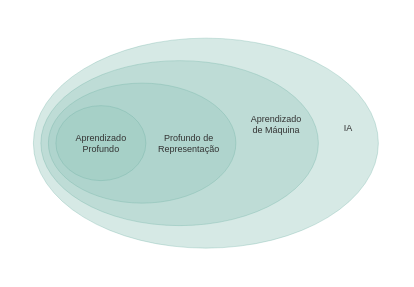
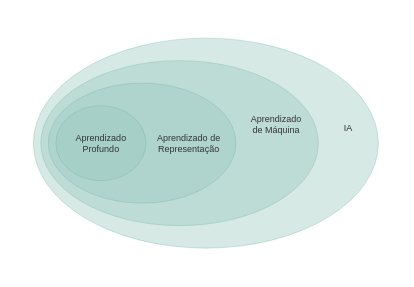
- <mxCell id="9" value="Profundo de Representação" style="text;html=1;strokeColor=none;fillColor=none;align=center;verticalAlign=middle;whiteSpace=wrap;rounded=0;fontFamily=Helvetica;fontStyle=0;fontColor=#333333;" vertex="1" parent="1"><mxGeometry x="204" y="180" width="95" height="20" as="geometry" /></mxCell>
+ <mxCell id="9" value="Aprendizado de Representação" style="text;html=1;strokeColor=none;fillColor=none;align=center;verticalAlign=middle;whiteSpace=wrap;rounded=0;fontFamily=Helvetica;fontStyle=0;fontColor=#333333;" vertex="1" parent="1"><mxGeometry x="204" y="180" width="95" height="20" as="geometry" /></mxCell>
